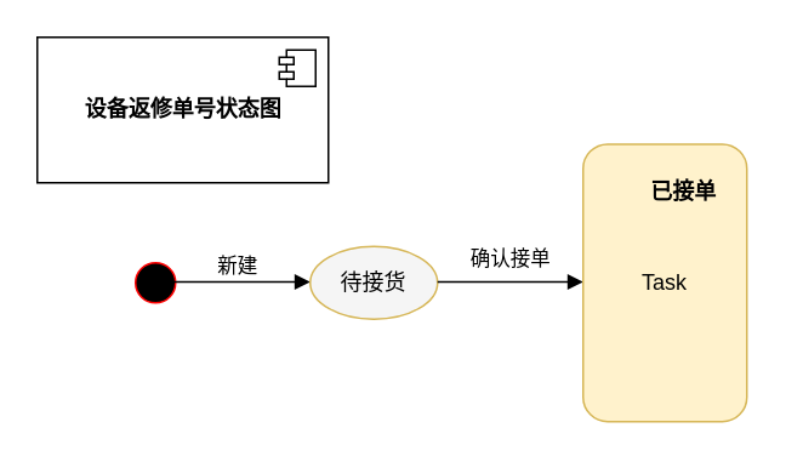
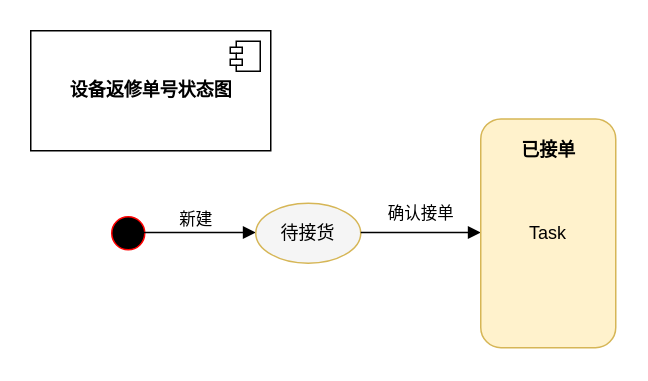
- <mxCell id="9" value="&lt;b&gt;已接单&lt;/b&gt;" style="text;html=1;resizable=0;autosize=1;align=center;verticalAlign=middle;points=[];fillColor=none;strokeColor=none;rounded=0;" parent="1" vertex="1"><mxGeometry x="350" y="95" width="50" height="20" as="geometry" /></mxCell>
+ <mxCell id="9" value="&lt;b&gt;已接单&lt;/b&gt;" style="text;html=1;resizable=0;autosize=1;align=center;verticalAlign=middle;points=[];fillColor=none;strokeColor=none;rounded=0;" parent="1" vertex="1"><mxGeometry x="340" y="90" width="50" height="20" as="geometry" /></mxCell>
